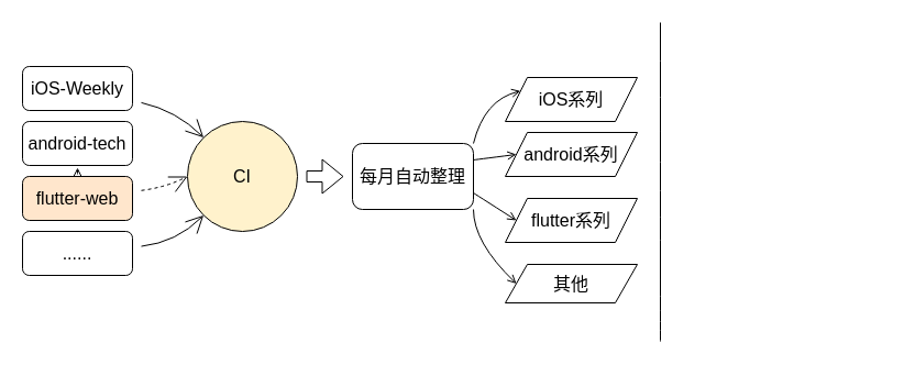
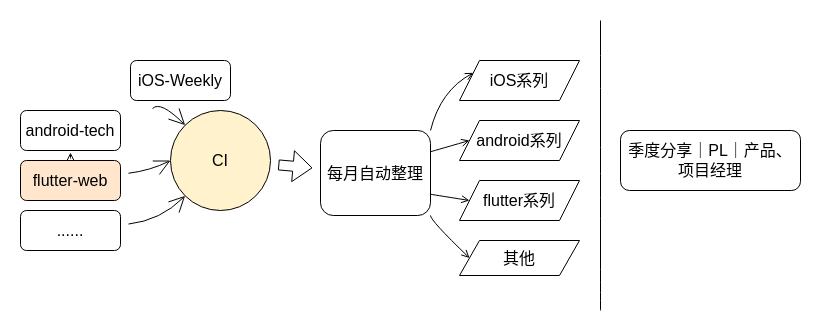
- <mxCell id="3" value="iOS-Weekly" style="rounded=1;whiteSpace=wrap;html=1;fontSize=16;" parent="1" vertex="1"><mxGeometry x="20" y="60" width="100" height="40" as="geometry" /></mxCell>
+ <mxCell id="3" value="iOS-Weekly" style="rounded=1;whiteSpace=wrap;html=1;fontSize=16;" parent="1" vertex="1"><mxGeometry x="130" y="60" width="100" height="40" as="geometry" /></mxCell>
- <mxCell id="17" value="iOS系列" style="shape=parallelogram;perimeter=parallelogramPerimeter;whiteSpace=wrap;html=1;fixedSize=1;fontSize=16;" parent="1" vertex="1"><mxGeometry x="459" y="70" width="120" height="40" as="geometry" /></mxCell>
+ <mxCell id="17" value="iOS系列" style="shape=parallelogram;perimeter=parallelogramPerimeter;whiteSpace=wrap;html=1;fixedSize=1;fontSize=16;" parent="1" vertex="1"><mxGeometry x="459" y="60" width="120" height="40" as="geometry" /></mxCell>
- <mxCell id="16" value="每月自动整理" style="rounded=1;whiteSpace=wrap;html=1;fontSize=16;" parent="1" vertex="1"><mxGeometry x="320" y="130" width="110" height="60" as="geometry" /></mxCell>
+ <mxCell id="16" value="每月自动整理" style="rounded=1;whiteSpace=wrap;html=1;fontSize=16;" parent="1" vertex="1"><mxGeometry x="320" y="130" width="110" height="85" as="geometry" /></mxCell>
+ <mxCell id="22" value="季度分享｜PL｜产品、项目经理" style="rounded=1;whiteSpace=wrap;html=1;fontSize=16;" parent="1" vertex="1"><mxGeometry x="620" y="130" width="180" height="60" as="geometry" /></mxCell>
- <mxCell id="6" style="edgeStyle=none;curved=1;rounded=0;orthogonalLoop=1;jettySize=auto;html=1;entryX=0;entryY=0.5;entryDx=0;entryDy=0;fontSize=12;endArrow=open;startSize=14;endSize=14;sourcePerimeterSpacing=8;targetPerimeterSpacing=8;dashed=1;" parent="1" source="7" target="9" edge="1"><mxGeometry relative="1" as="geometry"><Array as="points"><mxPoint x="150" y="170" /></Array></mxGeometry></mxCell>
+ <mxCell id="6" style="edgeStyle=none;curved=1;rounded=0;orthogonalLoop=1;jettySize=auto;html=1;entryX=0;entryY=0.5;entryDx=0;entryDy=0;fontSize=12;endArrow=open;startSize=14;endSize=14;sourcePerimeterSpacing=8;targetPerimeterSpacing=8;" parent="1" source="7" target="9" edge="1"><mxGeometry relative="1" as="geometry"><Array as="points"><mxPoint x="150" y="170" /></Array></mxGeometry></mxCell>
